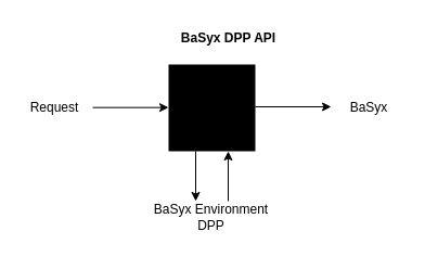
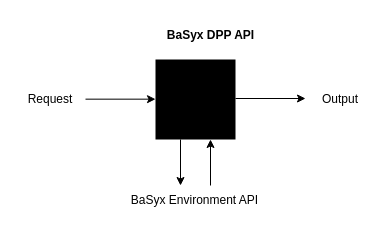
- <mxCell id="8" value="BaSyx" style="text;html=1;whiteSpace=wrap;strokeColor=none;fillColor=none;align=center;verticalAlign=middle;rounded=0;" parent="1" vertex="1"><mxGeometry x="310" y="84" width="60" height="30" as="geometry" /></mxCell>
+ <mxCell id="8" value="Output" style="text;html=1;whiteSpace=wrap;strokeColor=none;fillColor=none;align=center;verticalAlign=middle;rounded=0;" parent="1" vertex="1"><mxGeometry x="310" y="84" width="60" height="30" as="geometry" /></mxCell>
- <mxCell id="9" value="BaSyx Environment DPP" style="text;html=1;whiteSpace=wrap;strokeColor=none;fillColor=none;align=center;verticalAlign=middle;rounded=0;" parent="1" vertex="1"><mxGeometry x="127" y="185" width="135" height="30" as="geometry" /></mxCell>
+ <mxCell id="9" value="BaSyx Environment API" style="text;html=1;whiteSpace=wrap;strokeColor=none;fillColor=none;align=center;verticalAlign=middle;rounded=0;" parent="1" vertex="1"><mxGeometry x="127" y="185" width="135" height="30" as="geometry" /></mxCell>
